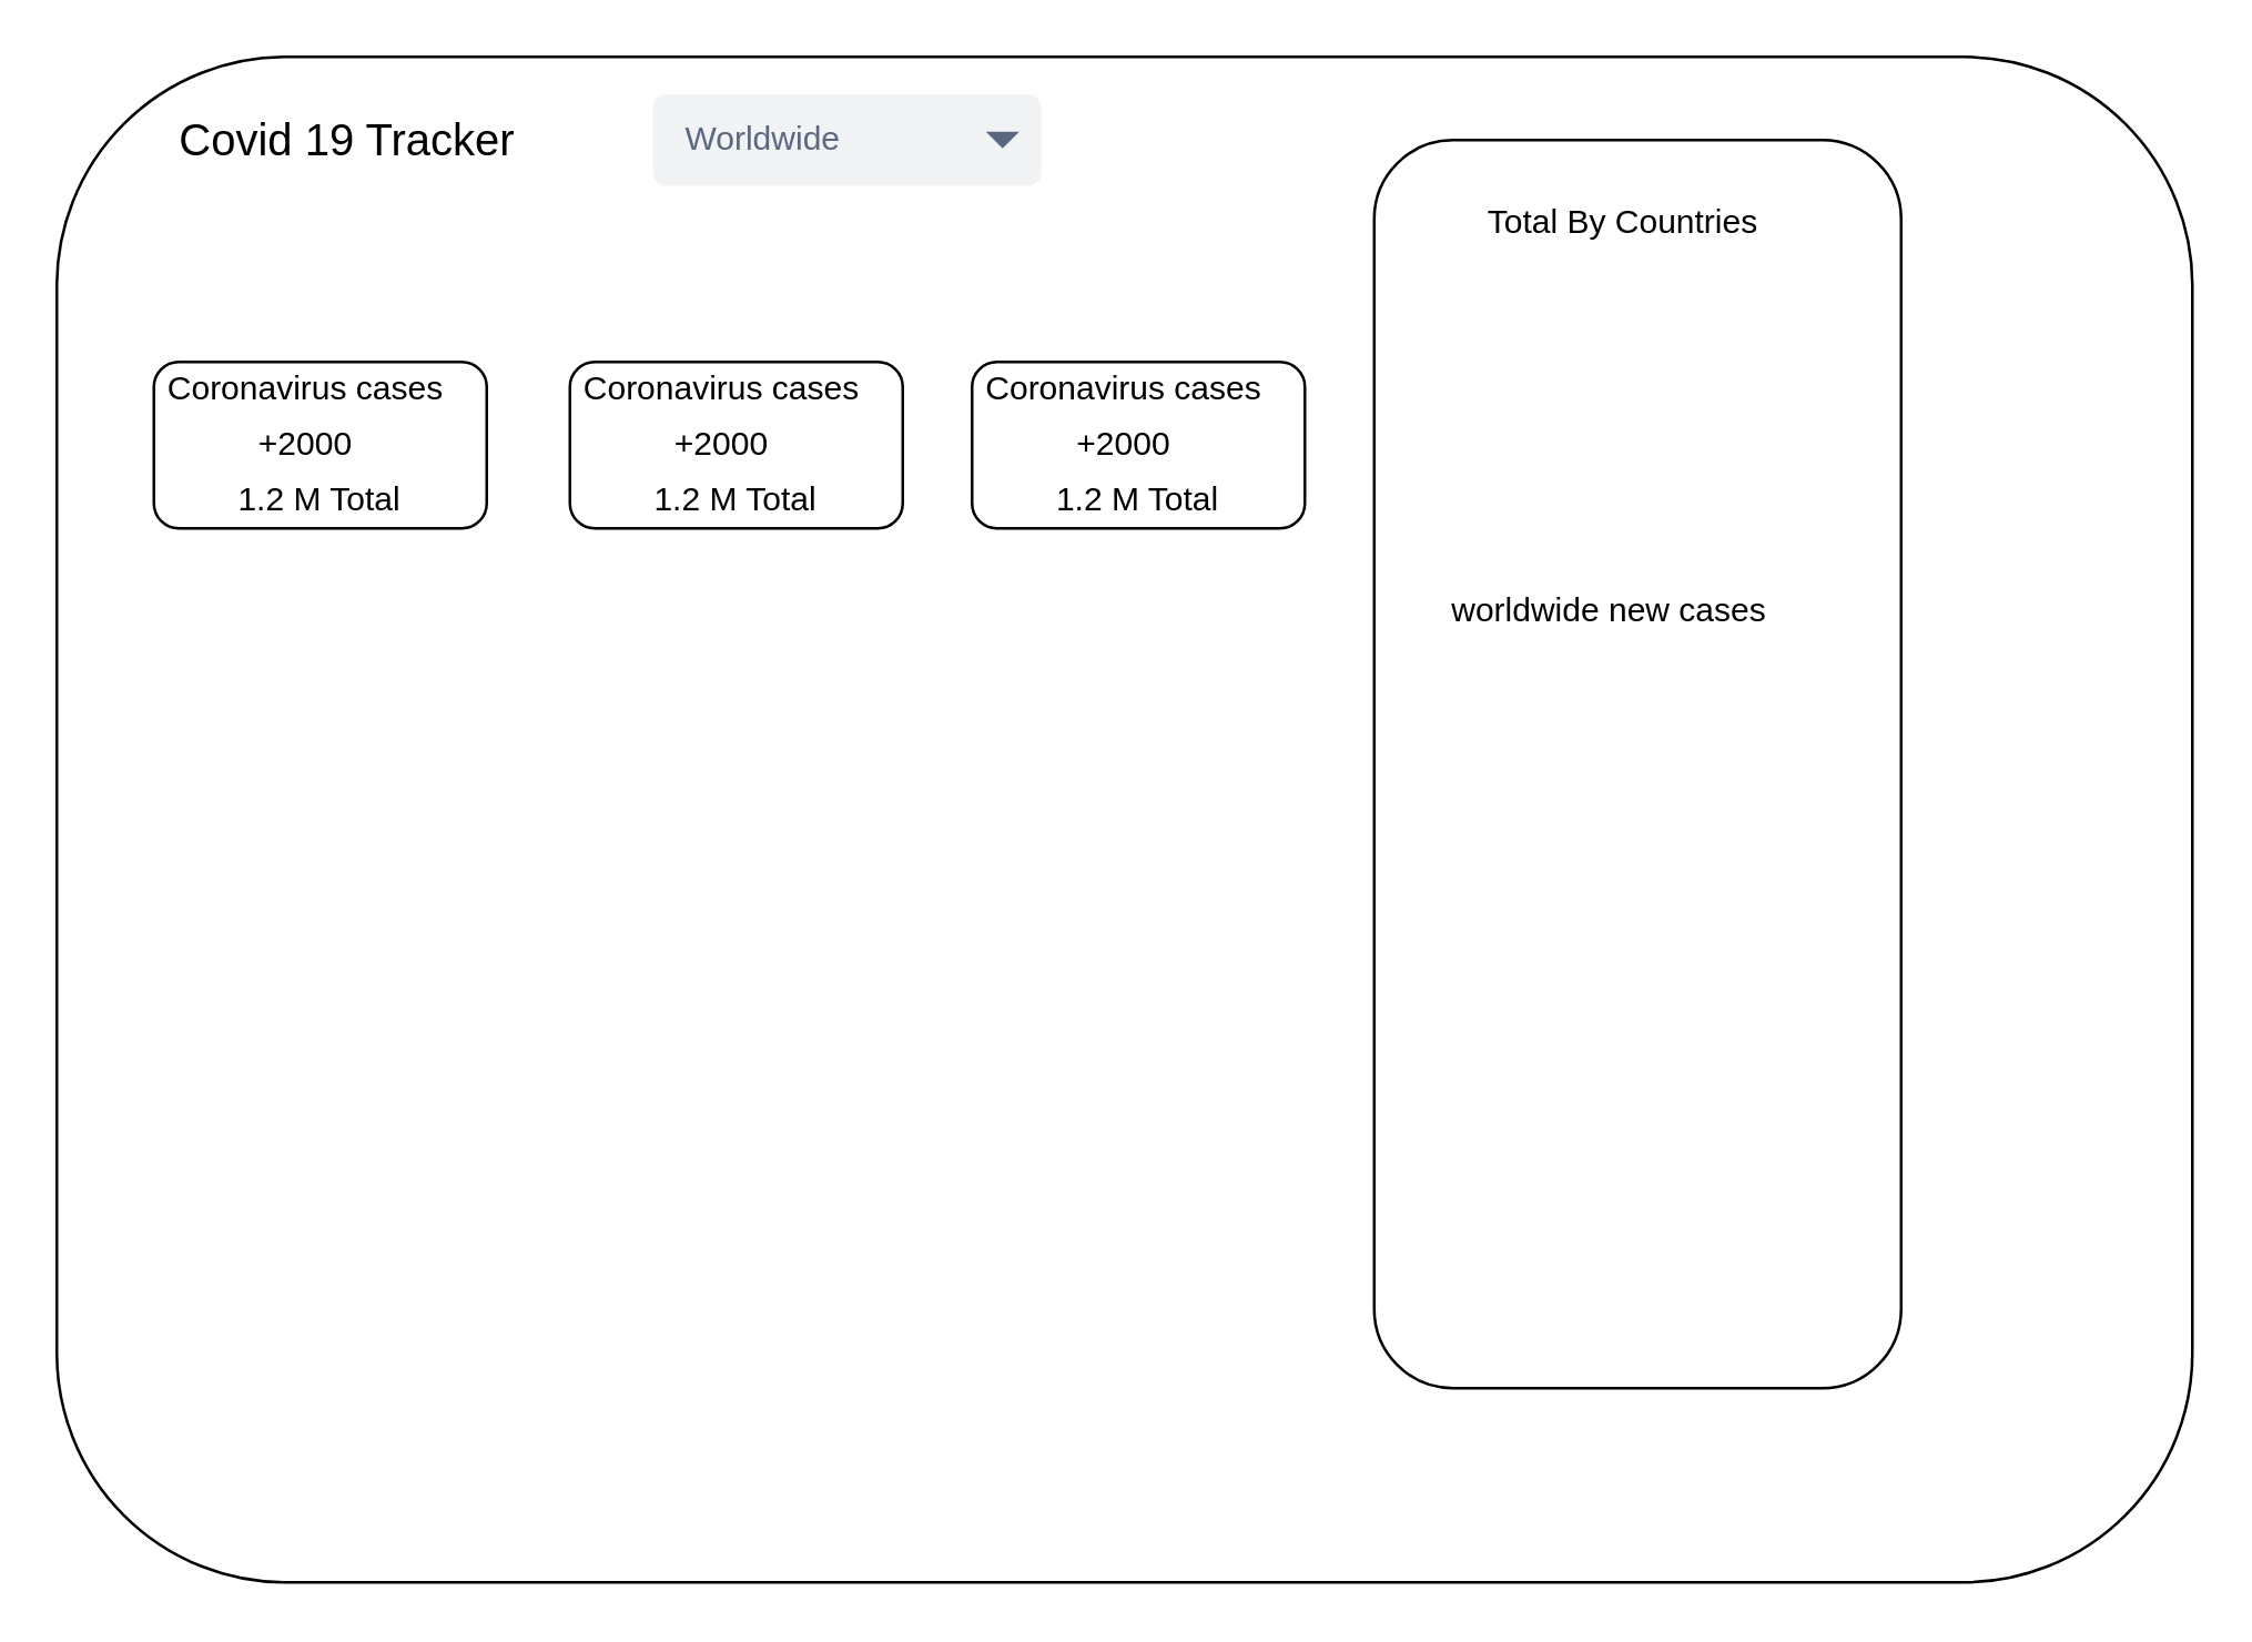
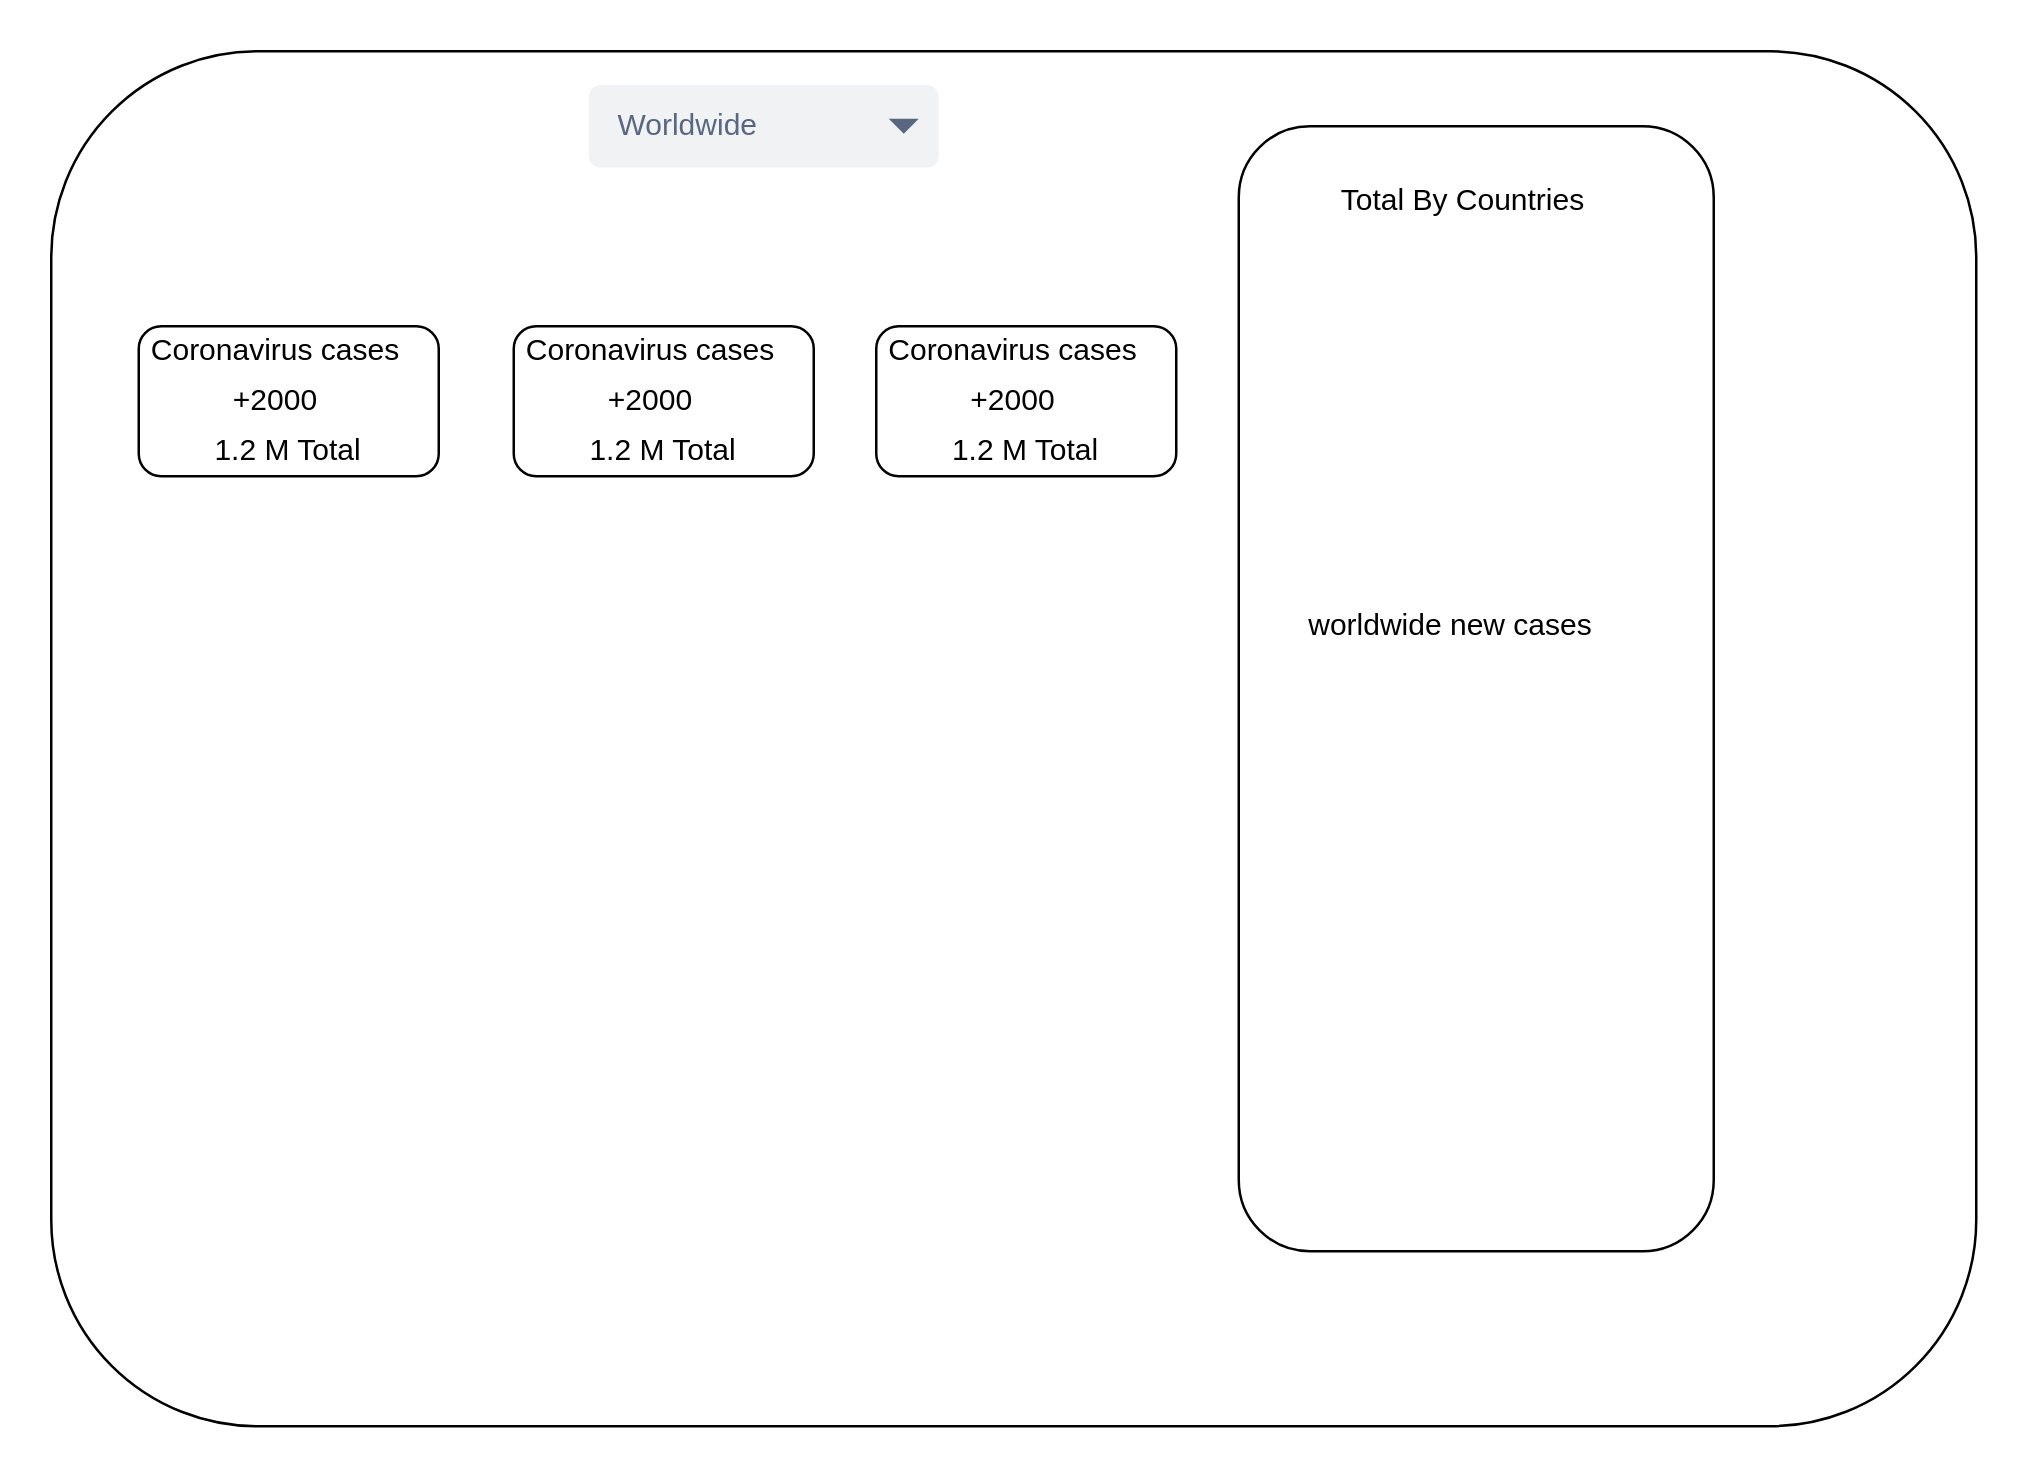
- <mxCell id="3" value="&lt;font style=&quot;font-size: 16px&quot;&gt;Covid 19 Tracker&lt;/font&gt;" style="text;html=1;strokeColor=none;fillColor=none;align=center;verticalAlign=middle;whiteSpace=wrap;rounded=0;" vertex="1" parent="1"><mxGeometry x="55" y="30" width="140" height="40" as="geometry" /></mxCell>
- <mxCell id="21" value="worldwide new cases" style="text;html=1;strokeColor=none;fillColor=none;align=center;verticalAlign=middle;whiteSpace=wrap;rounded=0;" vertex="1" parent="1"><mxGeometry x="515" y="210" width="130" height="20" as="geometry" /></mxCell>
+ <mxCell id="21" value="worldwide new cases" style="text;html=1;strokeColor=none;fillColor=none;align=center;verticalAlign=middle;whiteSpace=wrap;rounded=0;" vertex="1" parent="1"><mxGeometry x="515" y="240" width="130" height="20" as="geometry" /></mxCell>
